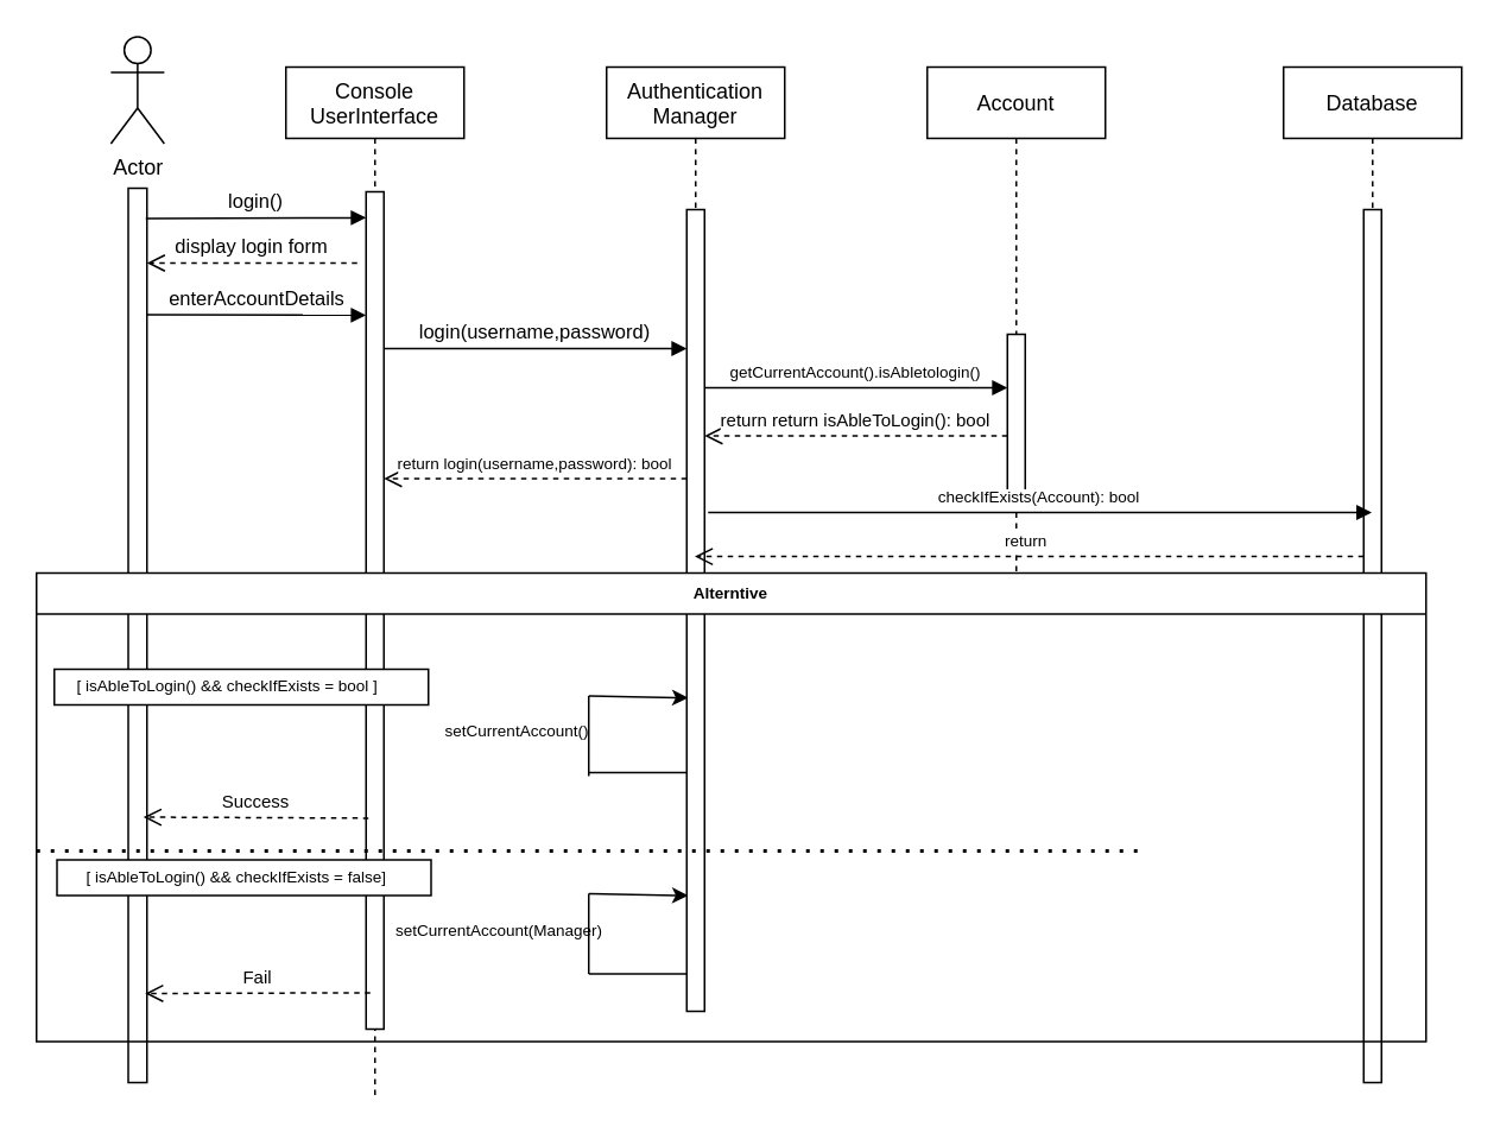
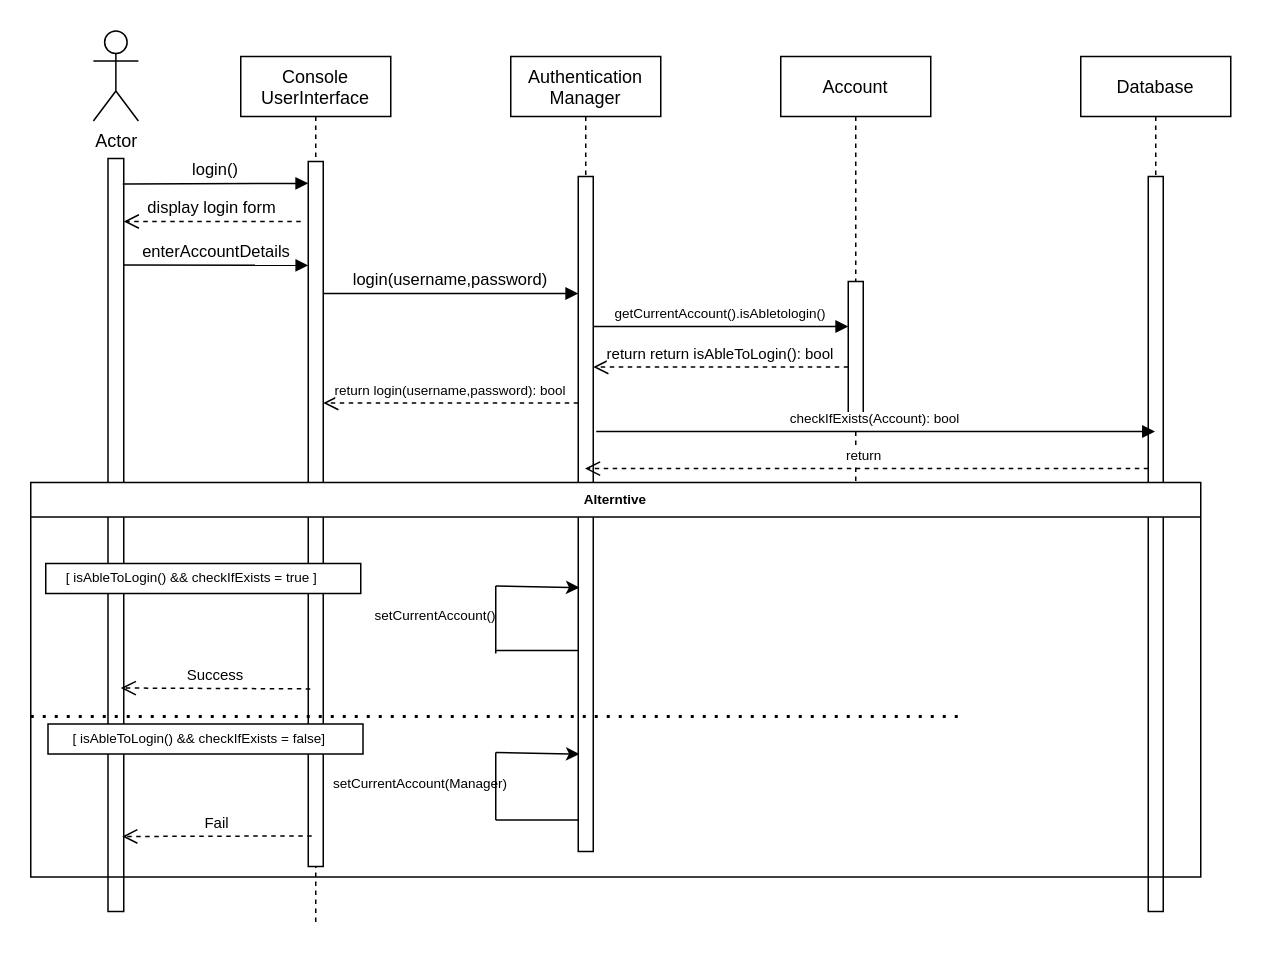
- <mxCell id="29" value="[ isAbleToLogin() &amp;amp;&amp;amp; checkIfExists = bool ]" style="text;html=1;strokeColor=none;fillColor=none;align=center;verticalAlign=middle;whiteSpace=wrap;rounded=0;fontSize=9;" vertex="1" parent="27"><mxGeometry x="10" y="49" width="195" height="30" as="geometry" /></mxCell>
+ <mxCell id="29" value="[ isAbleToLogin() &amp;amp;&amp;amp; checkIfExists = true ]" style="text;html=1;strokeColor=none;fillColor=none;align=center;verticalAlign=middle;whiteSpace=wrap;rounded=0;fontSize=9;" vertex="1" parent="27"><mxGeometry x="10" y="49" width="195" height="30" as="geometry" /></mxCell>
